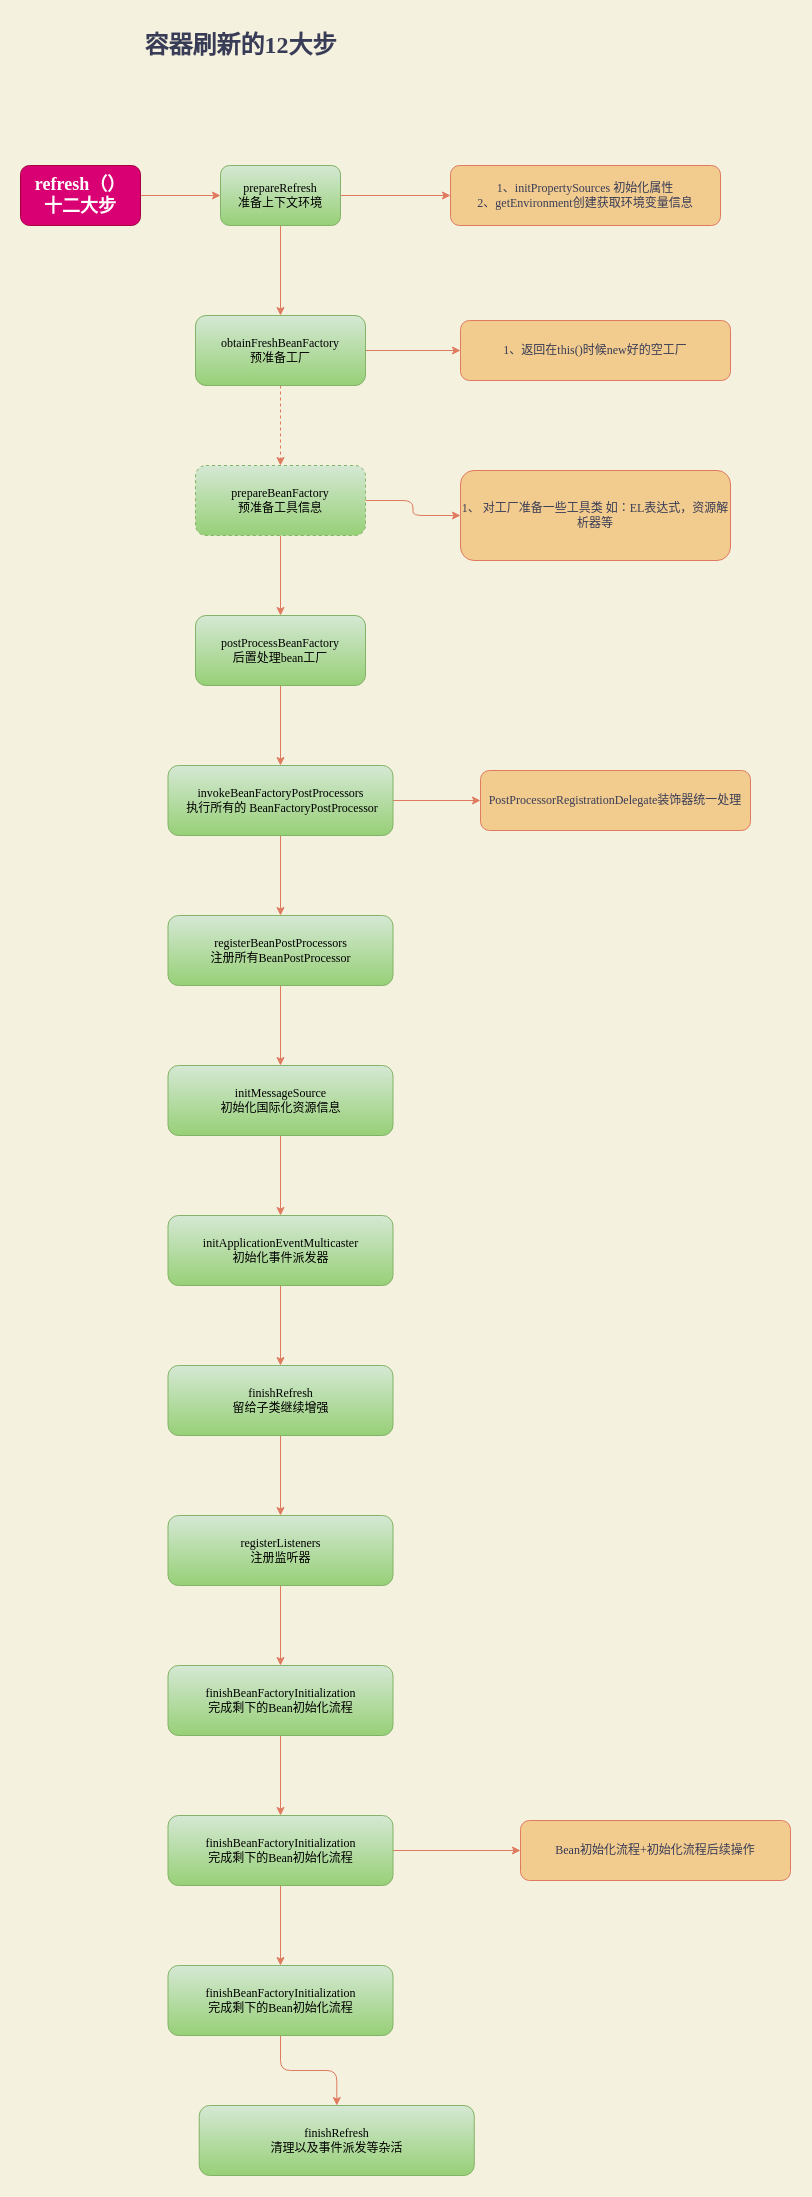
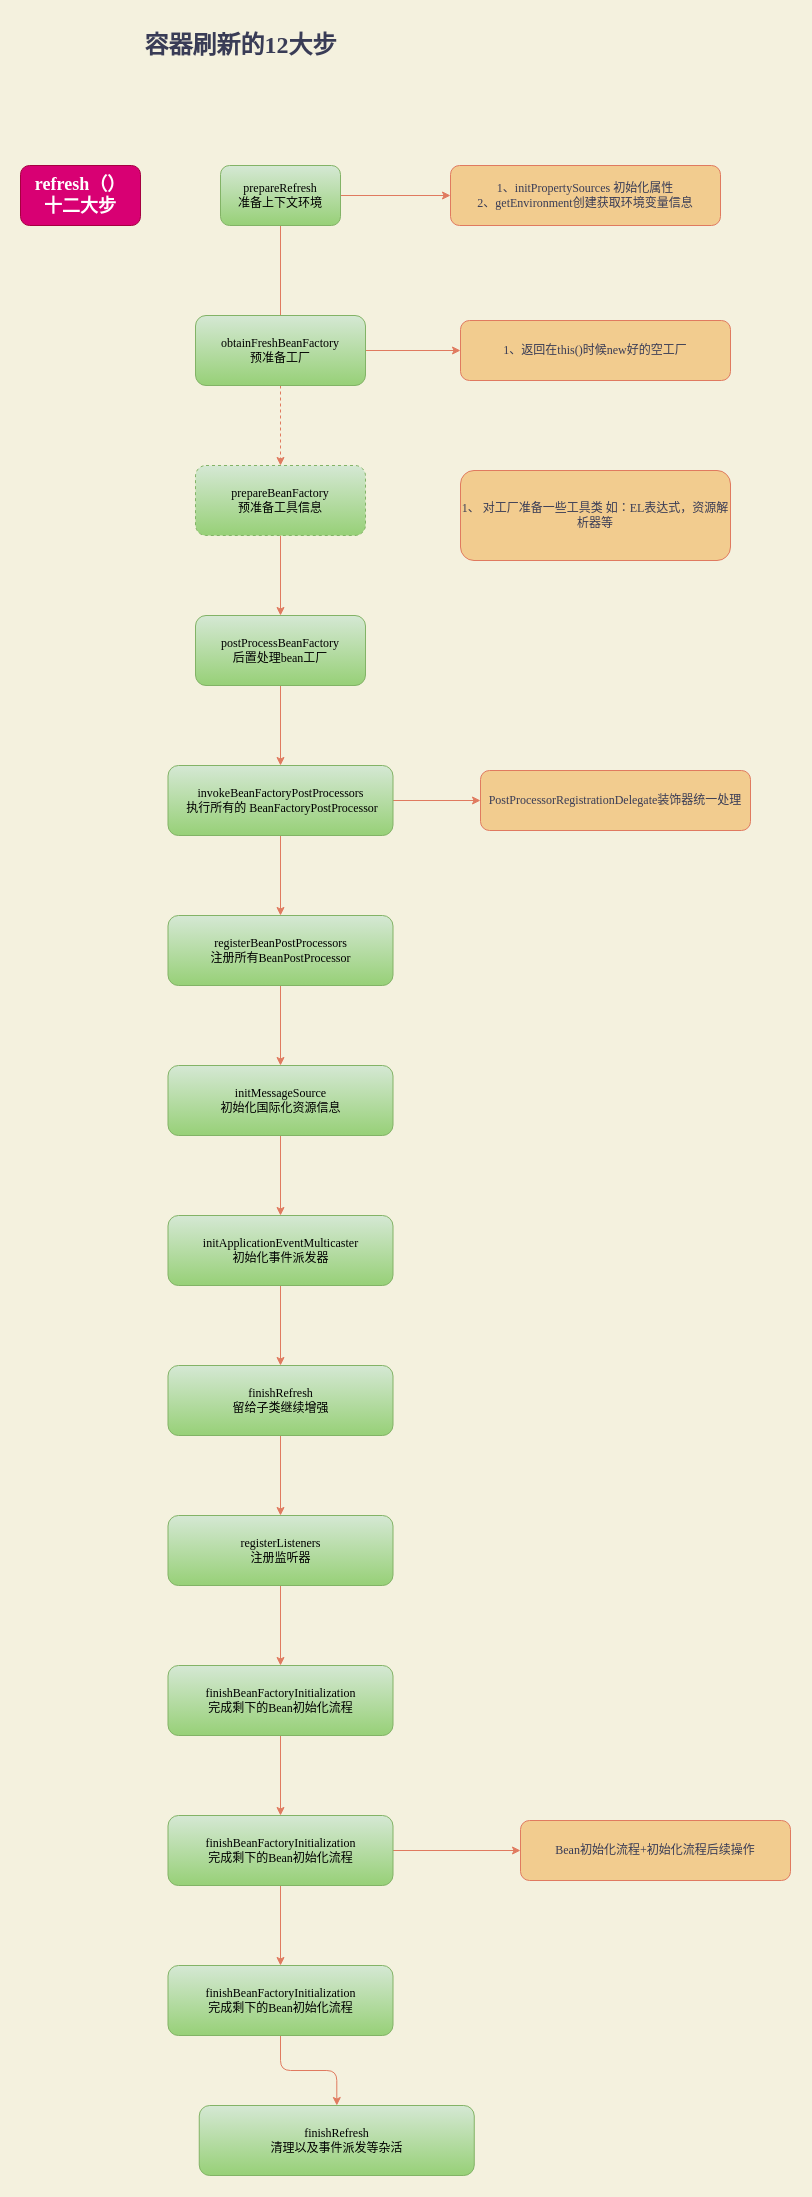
- <mxCell id="3" style="edgeStyle=orthogonalEdgeStyle;curved=0;rounded=1;sketch=0;orthogonalLoop=1;jettySize=auto;html=1;fontFamily=Comic Sans MS;fontColor=#393C56;strokeColor=#E07A5F;fillColor=#F2CC8F;" edge="1" parent="1" source="4" target="7"><mxGeometry relative="1" as="geometry" /></mxCell>
- <mxCell id="6" value="" style="edgeStyle=orthogonalEdgeStyle;curved=0;rounded=1;sketch=0;orthogonalLoop=1;jettySize=auto;html=1;fontFamily=Comic Sans MS;fontColor=#393C56;strokeColor=#E07A5F;fillColor=#F2CC8F;" edge="1" parent="1" source="7" target="11"><mxGeometry relative="1" as="geometry" /></mxCell>
+ <mxCell id="6" value="" style="edgeStyle=orthogonalEdgeStyle;curved=0;rounded=1;sketch=0;orthogonalLoop=1;jettySize=auto;html=1;fontFamily=Comic Sans MS;fontColor=#393C56;strokeColor=#E07A5F;fillColor=#F2CC8F;endArrow=none;" edge="1" parent="1" source="7" target="11"><mxGeometry relative="1" as="geometry" /></mxCell>
- <mxCell id="14" value="" style="edgeStyle=orthogonalEdgeStyle;curved=0;rounded=1;sketch=0;orthogonalLoop=1;jettySize=auto;html=1;fontFamily=Comic Sans MS;fontColor=#393C56;strokeColor=#E07A5F;fillColor=#F2CC8F;" edge="1" parent="1" source="15" target="16"><mxGeometry relative="1" as="geometry" /></mxCell>
